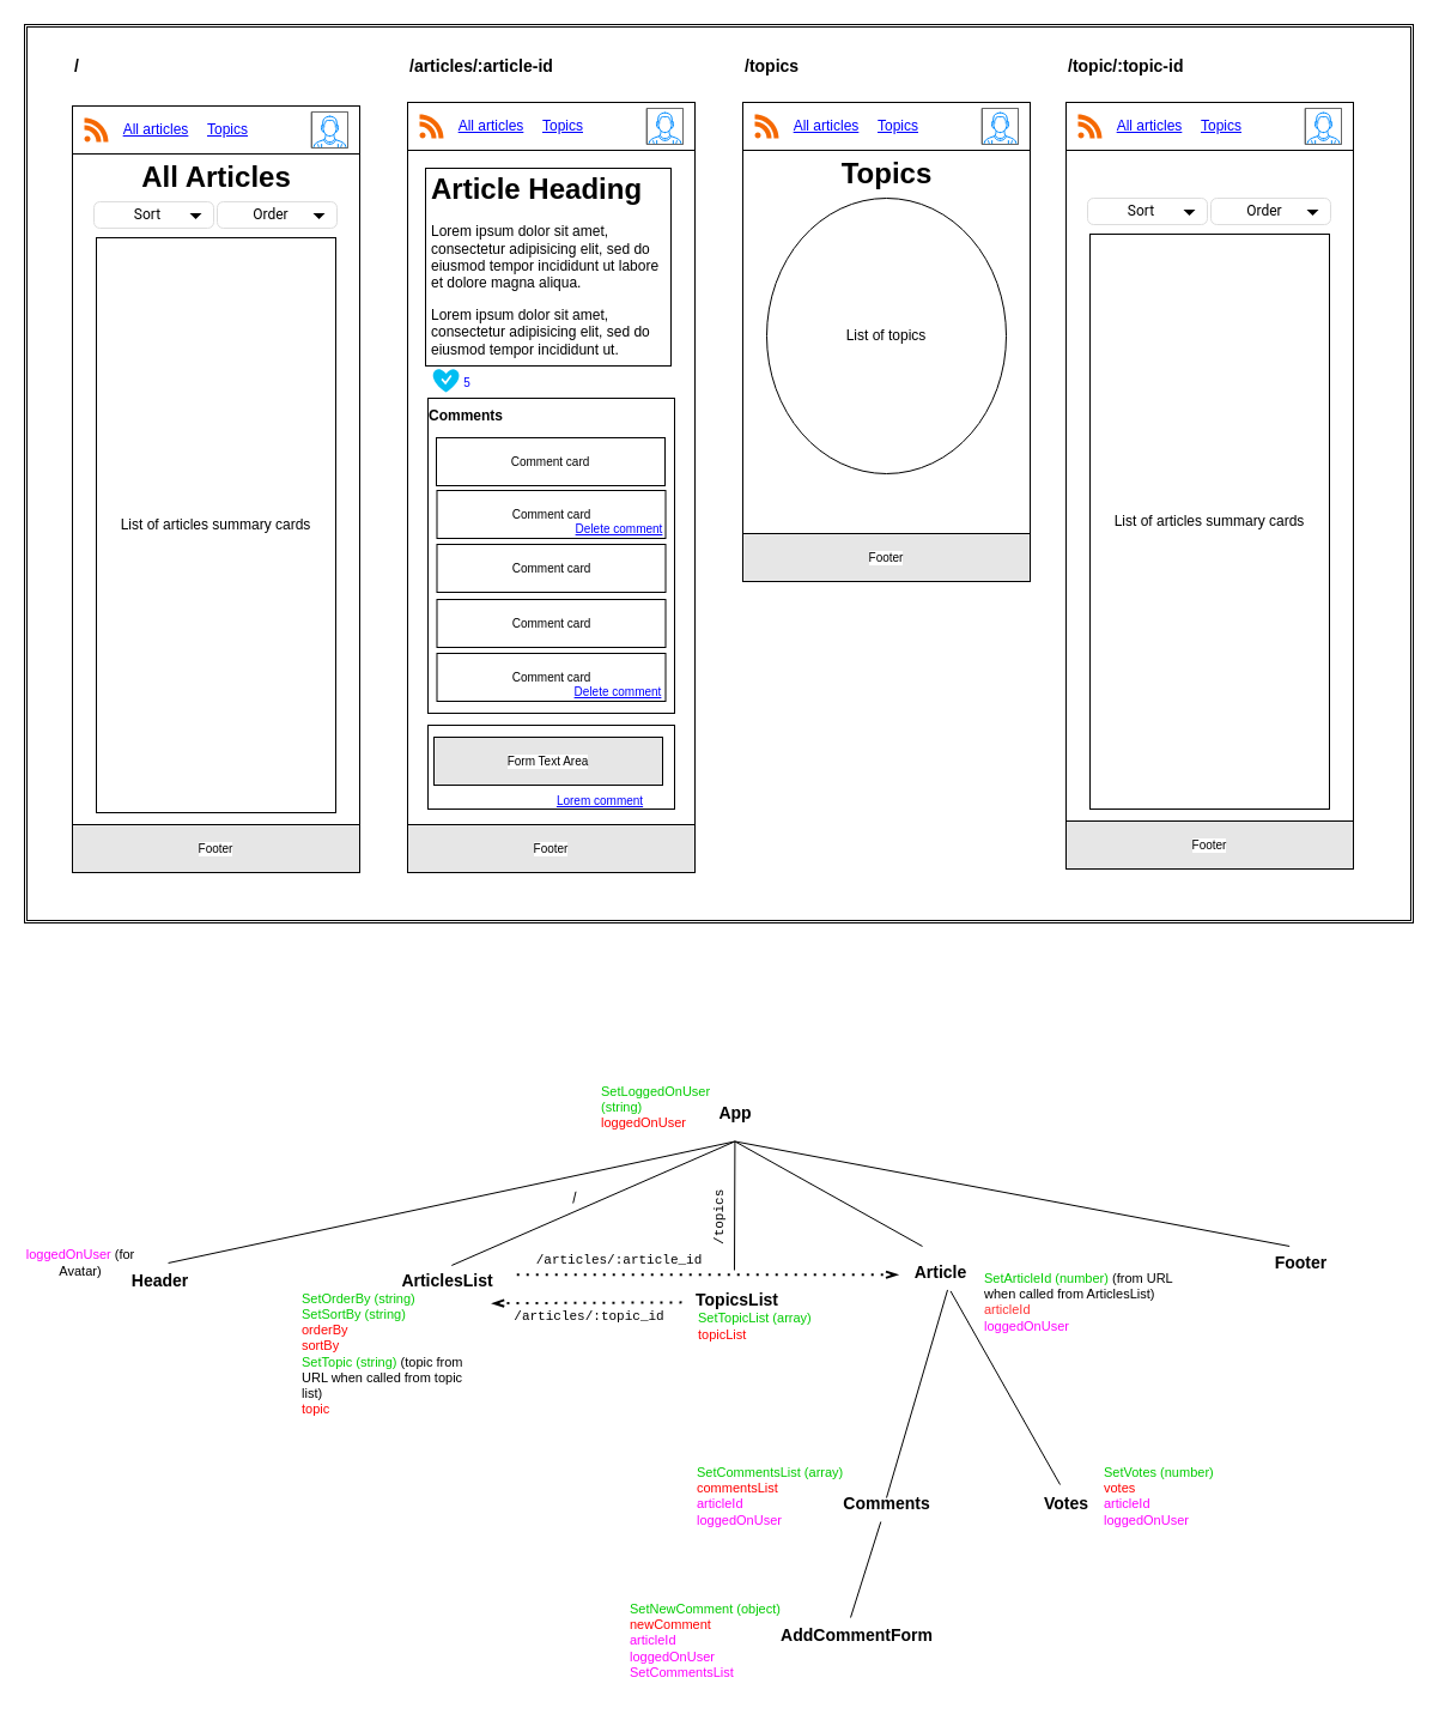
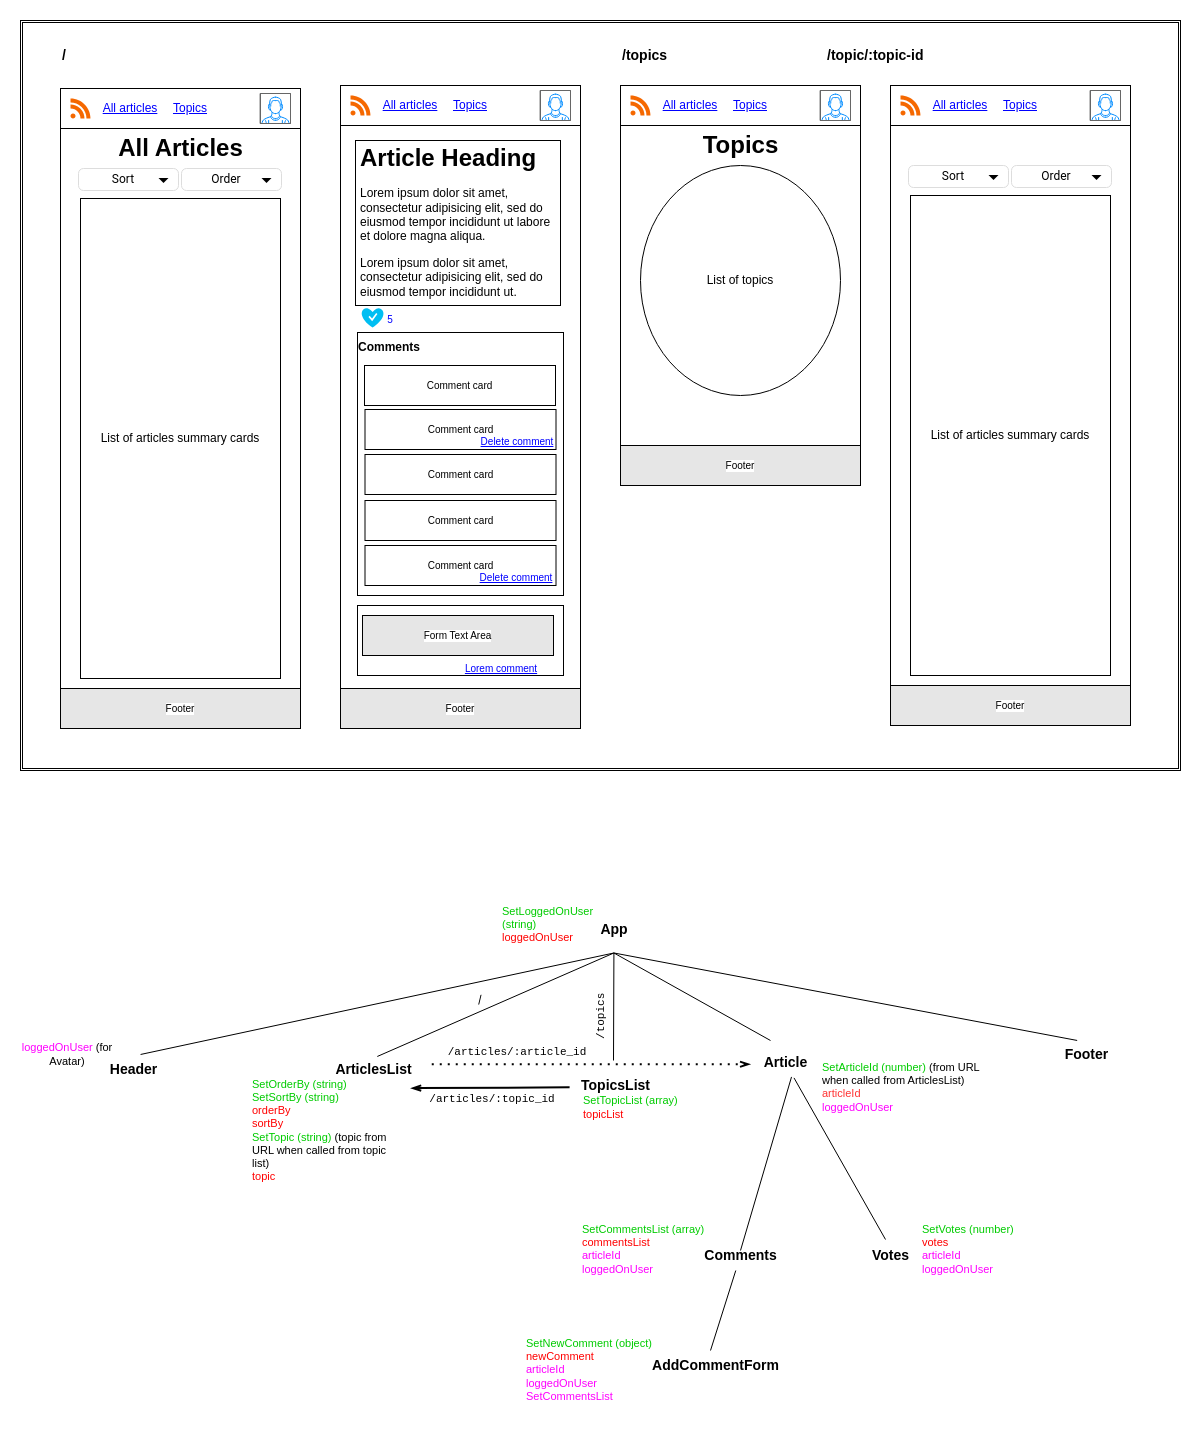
- <mxCell id="48" value="&lt;span style=&quot;font-size: 14px;&quot;&gt;/articles/:article-id&lt;/span&gt;" style="text;html=1;strokeColor=none;fillColor=none;align=left;verticalAlign=middle;whiteSpace=wrap;rounded=0;labelBackgroundColor=default;fontSize=14;fontColor=#000000;fontStyle=1;" parent="1" vertex="1"><mxGeometry x="340" y="40" width="150" height="30" as="geometry" /></mxCell>
- <mxCell id="50" value="&lt;span style=&quot;font-size: 14px;&quot;&gt;/topic/:topic-id&lt;/span&gt;" style="text;html=1;strokeColor=none;fillColor=none;align=left;verticalAlign=middle;whiteSpace=wrap;rounded=0;labelBackgroundColor=default;fontSize=14;fontColor=#000000;fontStyle=1;" parent="1" vertex="1"><mxGeometry x="890" y="40" width="110" height="30" as="geometry" /></mxCell>
+ <mxCell id="50" value="&lt;span style=&quot;font-size: 14px;&quot;&gt;/topic/:topic-id&lt;/span&gt;" style="text;html=1;strokeColor=none;fillColor=none;align=left;verticalAlign=middle;whiteSpace=wrap;rounded=0;labelBackgroundColor=default;fontSize=14;fontColor=#000000;fontStyle=1;" parent="1" vertex="1"><mxGeometry x="825" y="40" width="110" height="30" as="geometry" /></mxCell>
- <mxCell id="84" value="" style="endArrow=none;dashed=1;html=1;dashPattern=1 3;strokeWidth=2;fontSize=11;fontColor=#FF0000;entryX=-0.013;entryY=0.576;entryDx=0;entryDy=0;entryPerimeter=0;endFill=0;startArrow=openThin;startFill=0;exitX=0.877;exitY=1.122;exitDx=0;exitDy=0;exitPerimeter=0;" parent="1" source="67" target="68" edge="1"><mxGeometry width="50" height="50" relative="1" as="geometry"><mxPoint x="490" y="1087" as="sourcePoint" /><mxPoint x="722.74" y="1077.397" as="targetPoint" /></mxGeometry></mxCell>
+ <mxCell id="84" value="" style="endArrow=none;dashed=0;html=1;dashPattern=1 3;strokeWidth=2;fontSize=11;fontColor=#FF0000;entryX=-0.013;entryY=0.576;entryDx=0;entryDy=0;entryPerimeter=0;endFill=0;startArrow=openThin;startFill=0;exitX=0.877;exitY=1.122;exitDx=0;exitDy=0;exitPerimeter=0;" parent="1" source="67" target="68" edge="1"><mxGeometry width="50" height="50" relative="1" as="geometry"><mxPoint x="490" y="1087" as="sourcePoint" /><mxPoint x="722.74" y="1077.397" as="targetPoint" /></mxGeometry></mxCell>
